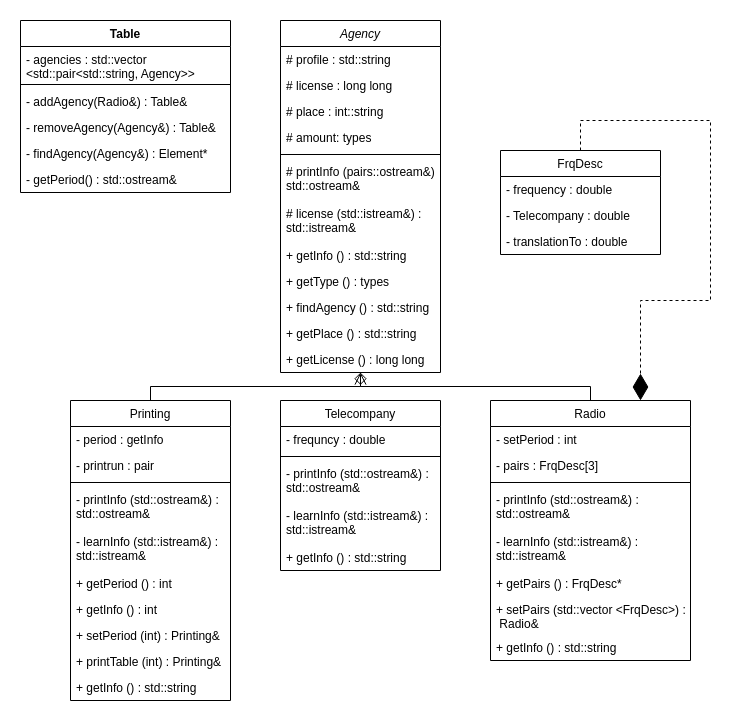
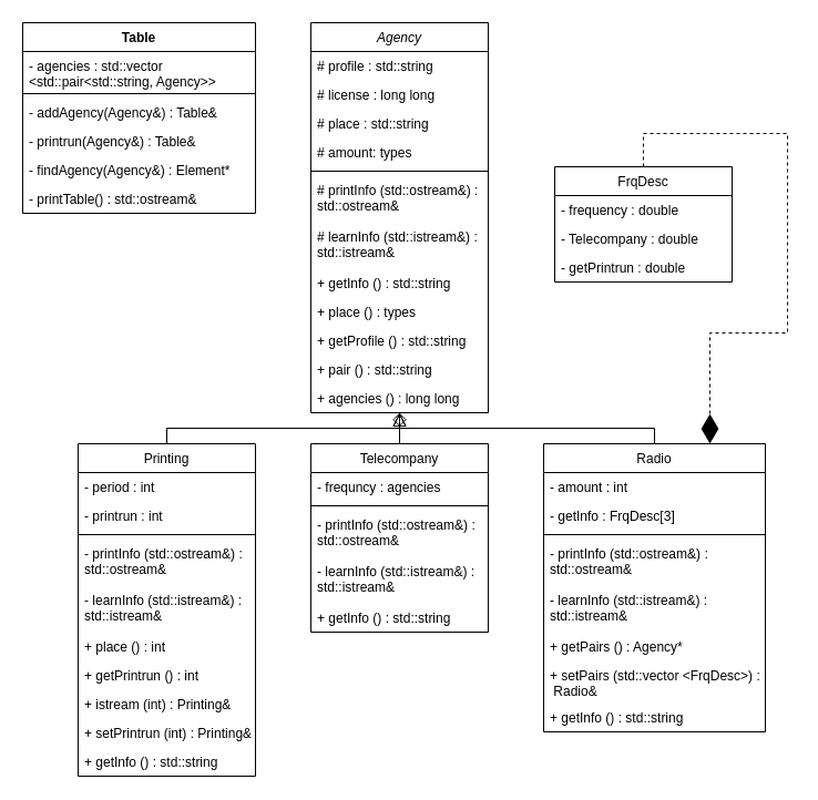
- <mxCell id="52" value="- addAgency(Radio&amp;) : Table&amp;" style="text;strokeColor=none;fillColor=none;align=left;verticalAlign=top;spacingLeft=4;spacingRight=4;overflow=hidden;rotatable=0;points=[[0,0.5],[1,0.5]];portConstraint=eastwest;" parent="49" vertex="1"><mxGeometry y="68" width="210" height="26" as="geometry" /></mxCell>
+ <mxCell id="52" value="- addAgency(Agency&amp;) : Table&amp;" style="text;strokeColor=none;fillColor=none;align=left;verticalAlign=top;spacingLeft=4;spacingRight=4;overflow=hidden;rotatable=0;points=[[0,0.5],[1,0.5]];portConstraint=eastwest;" parent="49" vertex="1"><mxGeometry y="68" width="210" height="26" as="geometry" /></mxCell>
- <mxCell id="5" value="# place : int::string" style="text;align=left;verticalAlign=top;spacingLeft=4;spacingRight=4;overflow=hidden;rotatable=0;points=[[0,0.5],[1,0.5]];portConstraint=eastwest;rounded=0;shadow=0;html=0;" parent="2" vertex="1"><mxGeometry y="78" width="160" height="26" as="geometry" /></mxCell>
+ <mxCell id="5" value="# place : std::string" style="text;align=left;verticalAlign=top;spacingLeft=4;spacingRight=4;overflow=hidden;rotatable=0;points=[[0,0.5],[1,0.5]];portConstraint=eastwest;rounded=0;shadow=0;html=0;" parent="2" vertex="1"><mxGeometry y="78" width="160" height="26" as="geometry" /></mxCell>
- <mxCell id="53" value="- removeAgency(Agency&amp;) : Table&amp;" style="text;strokeColor=none;fillColor=none;align=left;verticalAlign=top;spacingLeft=4;spacingRight=4;overflow=hidden;rotatable=0;points=[[0,0.5],[1,0.5]];portConstraint=eastwest;" parent="49" vertex="1"><mxGeometry y="94" width="210" height="26" as="geometry" /></mxCell>
+ <mxCell id="53" value="- printrun(Agency&amp;) : Table&amp;" style="text;strokeColor=none;fillColor=none;align=left;verticalAlign=top;spacingLeft=4;spacingRight=4;overflow=hidden;rotatable=0;points=[[0,0.5],[1,0.5]];portConstraint=eastwest;" parent="49" vertex="1"><mxGeometry y="94" width="210" height="26" as="geometry" /></mxCell>
- <mxCell id="8" value="# printInfo (pairs::ostream&amp;) :&#10;std::ostream&amp;" style="text;align=left;verticalAlign=top;spacingLeft=4;spacingRight=4;overflow=hidden;rotatable=0;points=[[0,0.5],[1,0.5]];portConstraint=eastwest;rounded=0;shadow=0;html=0;" vertex="1" parent="2"><mxGeometry y="138" width="160" height="42" as="geometry" /></mxCell>
+ <mxCell id="8" value="# printInfo (std::ostream&amp;) :&#10;std::ostream&amp;" style="text;align=left;verticalAlign=top;spacingLeft=4;spacingRight=4;overflow=hidden;rotatable=0;points=[[0,0.5],[1,0.5]];portConstraint=eastwest;rounded=0;shadow=0;html=0;" vertex="1" parent="2"><mxGeometry y="138" width="160" height="42" as="geometry" /></mxCell>
- <mxCell id="55" value="- getPeriod() : std::ostream&amp;" style="text;strokeColor=none;fillColor=none;align=left;verticalAlign=top;spacingLeft=4;spacingRight=4;overflow=hidden;rotatable=0;points=[[0,0.5],[1,0.5]];portConstraint=eastwest;" parent="49" vertex="1"><mxGeometry y="146" width="210" height="26" as="geometry" /></mxCell>
+ <mxCell id="55" value="- printTable() : std::ostream&amp;" style="text;strokeColor=none;fillColor=none;align=left;verticalAlign=top;spacingLeft=4;spacingRight=4;overflow=hidden;rotatable=0;points=[[0,0.5],[1,0.5]];portConstraint=eastwest;" parent="49" vertex="1"><mxGeometry y="146" width="210" height="26" as="geometry" /></mxCell>
- <mxCell id="9" value="# license (std::istream&amp;) :&#10;std::istream&amp;" style="text;align=left;verticalAlign=top;spacingLeft=4;spacingRight=4;overflow=hidden;rotatable=0;points=[[0,0.5],[1,0.5]];portConstraint=eastwest;rounded=0;shadow=0;html=0;" vertex="1" parent="2"><mxGeometry y="180" width="160" height="42" as="geometry" /></mxCell>
+ <mxCell id="9" value="# learnInfo (std::istream&amp;) :&#10;std::istream&amp;" style="text;align=left;verticalAlign=top;spacingLeft=4;spacingRight=4;overflow=hidden;rotatable=0;points=[[0,0.5],[1,0.5]];portConstraint=eastwest;rounded=0;shadow=0;html=0;" vertex="1" parent="2"><mxGeometry y="180" width="160" height="42" as="geometry" /></mxCell>
- <mxCell id="47" value="- translationTo : double" style="text;strokeColor=none;fillColor=none;align=left;verticalAlign=top;spacingLeft=4;spacingRight=4;overflow=hidden;rotatable=0;points=[[0,0.5],[1,0.5]];portConstraint=eastwest;" parent="44" vertex="1"><mxGeometry y="78" width="160" height="26" as="geometry" /></mxCell>
+ <mxCell id="47" value="- getPrintrun : double" style="text;strokeColor=none;fillColor=none;align=left;verticalAlign=top;spacingLeft=4;spacingRight=4;overflow=hidden;rotatable=0;points=[[0,0.5],[1,0.5]];portConstraint=eastwest;" parent="44" vertex="1"><mxGeometry y="78" width="160" height="26" as="geometry" /></mxCell>
- <mxCell id="11" value="+ getType () : types" style="text;align=left;verticalAlign=top;spacingLeft=4;spacingRight=4;overflow=hidden;rotatable=0;points=[[0,0.5],[1,0.5]];portConstraint=eastwest;rounded=0;shadow=0;html=0;" parent="2" vertex="1"><mxGeometry y="248" width="160" height="26" as="geometry" /></mxCell>
+ <mxCell id="11" value="+ place () : types" style="text;align=left;verticalAlign=top;spacingLeft=4;spacingRight=4;overflow=hidden;rotatable=0;points=[[0,0.5],[1,0.5]];portConstraint=eastwest;rounded=0;shadow=0;html=0;" parent="2" vertex="1"><mxGeometry y="248" width="160" height="26" as="geometry" /></mxCell>
- <mxCell id="12" value="+ findAgency () : std::string" style="text;align=left;verticalAlign=top;spacingLeft=4;spacingRight=4;overflow=hidden;rotatable=0;points=[[0,0.5],[1,0.5]];portConstraint=eastwest;rounded=0;shadow=0;html=0;" parent="2" vertex="1"><mxGeometry y="274" width="160" height="26" as="geometry" /></mxCell>
+ <mxCell id="12" value="+ getProfile () : std::string" style="text;align=left;verticalAlign=top;spacingLeft=4;spacingRight=4;overflow=hidden;rotatable=0;points=[[0,0.5],[1,0.5]];portConstraint=eastwest;rounded=0;shadow=0;html=0;" parent="2" vertex="1"><mxGeometry y="274" width="160" height="26" as="geometry" /></mxCell>
- <mxCell id="13" value="+ getPlace () : std::string" style="text;align=left;verticalAlign=top;spacingLeft=4;spacingRight=4;overflow=hidden;rotatable=0;points=[[0,0.5],[1,0.5]];portConstraint=eastwest;rounded=0;shadow=0;html=0;" parent="2" vertex="1"><mxGeometry y="300" width="160" height="26" as="geometry" /></mxCell>
+ <mxCell id="13" value="+ pair () : std::string" style="text;align=left;verticalAlign=top;spacingLeft=4;spacingRight=4;overflow=hidden;rotatable=0;points=[[0,0.5],[1,0.5]];portConstraint=eastwest;rounded=0;shadow=0;html=0;" parent="2" vertex="1"><mxGeometry y="300" width="160" height="26" as="geometry" /></mxCell>
- <mxCell id="14" value="+ getLicense () : long long" style="text;align=left;verticalAlign=top;spacingLeft=4;spacingRight=4;overflow=hidden;rotatable=0;points=[[0,0.5],[1,0.5]];portConstraint=eastwest;rounded=0;shadow=0;html=0;" parent="2" vertex="1"><mxGeometry y="326" width="160" height="26" as="geometry" /></mxCell>
+ <mxCell id="14" value="+ agencies () : long long" style="text;align=left;verticalAlign=top;spacingLeft=4;spacingRight=4;overflow=hidden;rotatable=0;points=[[0,0.5],[1,0.5]];portConstraint=eastwest;rounded=0;shadow=0;html=0;" parent="2" vertex="1"><mxGeometry y="326" width="160" height="26" as="geometry" /></mxCell>
+ <mxCell id="27" value="" style="endArrow=block;endSize=10;endFill=0;shadow=0;strokeWidth=1;rounded=0;edgeStyle=elbowEdgeStyle;elbow=vertical;exitX=0.5;exitY=0;exitDx=0;exitDy=0;" parent="1" source="29" target="2" edge="1"><mxGeometry width="160" relative="1" as="geometry"><mxPoint x="380" y="320" as="sourcePoint" /><mxPoint x="260" y="171" as="targetPoint" /></mxGeometry></mxCell>
- <mxCell id="16" value="- period : getInfo" style="text;align=left;verticalAlign=top;spacingLeft=4;spacingRight=4;overflow=hidden;rotatable=0;points=[[0,0.5],[1,0.5]];portConstraint=eastwest;" parent="15" vertex="1"><mxGeometry y="26" width="160" height="26" as="geometry" /></mxCell>
+ <mxCell id="16" value="- period : int" style="text;align=left;verticalAlign=top;spacingLeft=4;spacingRight=4;overflow=hidden;rotatable=0;points=[[0,0.5],[1,0.5]];portConstraint=eastwest;" parent="15" vertex="1"><mxGeometry y="26" width="160" height="26" as="geometry" /></mxCell>
- <mxCell id="30" value="- frequncy : double" style="text;align=left;verticalAlign=top;spacingLeft=4;spacingRight=4;overflow=hidden;rotatable=0;points=[[0,0.5],[1,0.5]];portConstraint=eastwest;" parent="29" vertex="1"><mxGeometry y="26" width="160" height="26" as="geometry" /></mxCell>
+ <mxCell id="30" value="- frequncy : agencies" style="text;align=left;verticalAlign=top;spacingLeft=4;spacingRight=4;overflow=hidden;rotatable=0;points=[[0,0.5],[1,0.5]];portConstraint=eastwest;" parent="29" vertex="1"><mxGeometry y="26" width="160" height="26" as="geometry" /></mxCell>
- <mxCell id="36" value="- setPeriod : int" style="text;align=left;verticalAlign=top;spacingLeft=4;spacingRight=4;overflow=hidden;rotatable=0;points=[[0,0.5],[1,0.5]];portConstraint=eastwest;" parent="35" vertex="1"><mxGeometry y="26" width="200" height="26" as="geometry" /></mxCell>
+ <mxCell id="36" value="- amount : int" style="text;align=left;verticalAlign=top;spacingLeft=4;spacingRight=4;overflow=hidden;rotatable=0;points=[[0,0.5],[1,0.5]];portConstraint=eastwest;" parent="35" vertex="1"><mxGeometry y="26" width="200" height="26" as="geometry" /></mxCell>
- <mxCell id="17" value="- printrun : pair" style="text;align=left;verticalAlign=top;spacingLeft=4;spacingRight=4;overflow=hidden;rotatable=0;points=[[0,0.5],[1,0.5]];portConstraint=eastwest;rounded=0;shadow=0;html=0;" parent="15" vertex="1"><mxGeometry y="52" width="160" height="26" as="geometry" /></mxCell>
+ <mxCell id="17" value="- printrun : int" style="text;align=left;verticalAlign=top;spacingLeft=4;spacingRight=4;overflow=hidden;rotatable=0;points=[[0,0.5],[1,0.5]];portConstraint=eastwest;rounded=0;shadow=0;html=0;" parent="15" vertex="1"><mxGeometry y="52" width="160" height="26" as="geometry" /></mxCell>
- <mxCell id="37" value="- pairs : FrqDesc[3]" style="text;align=left;verticalAlign=top;spacingLeft=4;spacingRight=4;overflow=hidden;rotatable=0;points=[[0,0.5],[1,0.5]];portConstraint=eastwest;rounded=0;shadow=0;html=0;" parent="35" vertex="1"><mxGeometry y="52" width="200" height="26" as="geometry" /></mxCell>
+ <mxCell id="37" value="- getInfo : FrqDesc[3]" style="text;align=left;verticalAlign=top;spacingLeft=4;spacingRight=4;overflow=hidden;rotatable=0;points=[[0,0.5],[1,0.5]];portConstraint=eastwest;rounded=0;shadow=0;html=0;" parent="35" vertex="1"><mxGeometry y="52" width="200" height="26" as="geometry" /></mxCell>
- <mxCell id="21" value="+ getPeriod () : int" style="text;align=left;verticalAlign=top;spacingLeft=4;spacingRight=4;overflow=hidden;rotatable=0;points=[[0,0.5],[1,0.5]];portConstraint=eastwest;fontStyle=0" parent="15" vertex="1"><mxGeometry y="170" width="160" height="26" as="geometry" /></mxCell>
+ <mxCell id="21" value="+ place () : int" style="text;align=left;verticalAlign=top;spacingLeft=4;spacingRight=4;overflow=hidden;rotatable=0;points=[[0,0.5],[1,0.5]];portConstraint=eastwest;fontStyle=0" parent="15" vertex="1"><mxGeometry y="170" width="160" height="26" as="geometry" /></mxCell>
- <mxCell id="41" value="+ getPairs () : FrqDesc*" style="text;align=left;verticalAlign=top;spacingLeft=4;spacingRight=4;overflow=hidden;rotatable=0;points=[[0,0.5],[1,0.5]];portConstraint=eastwest;fontStyle=0" parent="35" vertex="1"><mxGeometry y="170" width="200" height="26" as="geometry" /></mxCell>
+ <mxCell id="41" value="+ getPairs () : Agency*" style="text;align=left;verticalAlign=top;spacingLeft=4;spacingRight=4;overflow=hidden;rotatable=0;points=[[0,0.5],[1,0.5]];portConstraint=eastwest;fontStyle=0" parent="35" vertex="1"><mxGeometry y="170" width="200" height="26" as="geometry" /></mxCell>
- <mxCell id="22" value="+ getInfo () : int" style="text;align=left;verticalAlign=top;spacingLeft=4;spacingRight=4;overflow=hidden;rotatable=0;points=[[0,0.5],[1,0.5]];portConstraint=eastwest;" parent="15" vertex="1"><mxGeometry y="196" width="160" height="26" as="geometry" /></mxCell>
+ <mxCell id="22" value="+ getPrintrun () : int" style="text;align=left;verticalAlign=top;spacingLeft=4;spacingRight=4;overflow=hidden;rotatable=0;points=[[0,0.5],[1,0.5]];portConstraint=eastwest;" parent="15" vertex="1"><mxGeometry y="196" width="160" height="26" as="geometry" /></mxCell>
- <mxCell id="23" value="+ setPeriod (int) : Printing&amp;" style="text;align=left;verticalAlign=top;spacingLeft=4;spacingRight=4;overflow=hidden;rotatable=0;points=[[0,0.5],[1,0.5]];portConstraint=eastwest;fontStyle=0" parent="15" vertex="1"><mxGeometry y="222" width="160" height="26" as="geometry" /></mxCell>
+ <mxCell id="23" value="+ istream (int) : Printing&amp;" style="text;align=left;verticalAlign=top;spacingLeft=4;spacingRight=4;overflow=hidden;rotatable=0;points=[[0,0.5],[1,0.5]];portConstraint=eastwest;fontStyle=0" parent="15" vertex="1"><mxGeometry y="222" width="160" height="26" as="geometry" /></mxCell>
- <mxCell id="24" value="+ printTable (int) : Printing&amp;" style="text;align=left;verticalAlign=top;spacingLeft=4;spacingRight=4;overflow=hidden;rotatable=0;points=[[0,0.5],[1,0.5]];portConstraint=eastwest;fontStyle=0" parent="15" vertex="1"><mxGeometry y="248" width="160" height="26" as="geometry" /></mxCell>
+ <mxCell id="24" value="+ setPrintrun (int) : Printing&amp;" style="text;align=left;verticalAlign=top;spacingLeft=4;spacingRight=4;overflow=hidden;rotatable=0;points=[[0,0.5],[1,0.5]];portConstraint=eastwest;fontStyle=0" parent="15" vertex="1"><mxGeometry y="248" width="160" height="26" as="geometry" /></mxCell>
